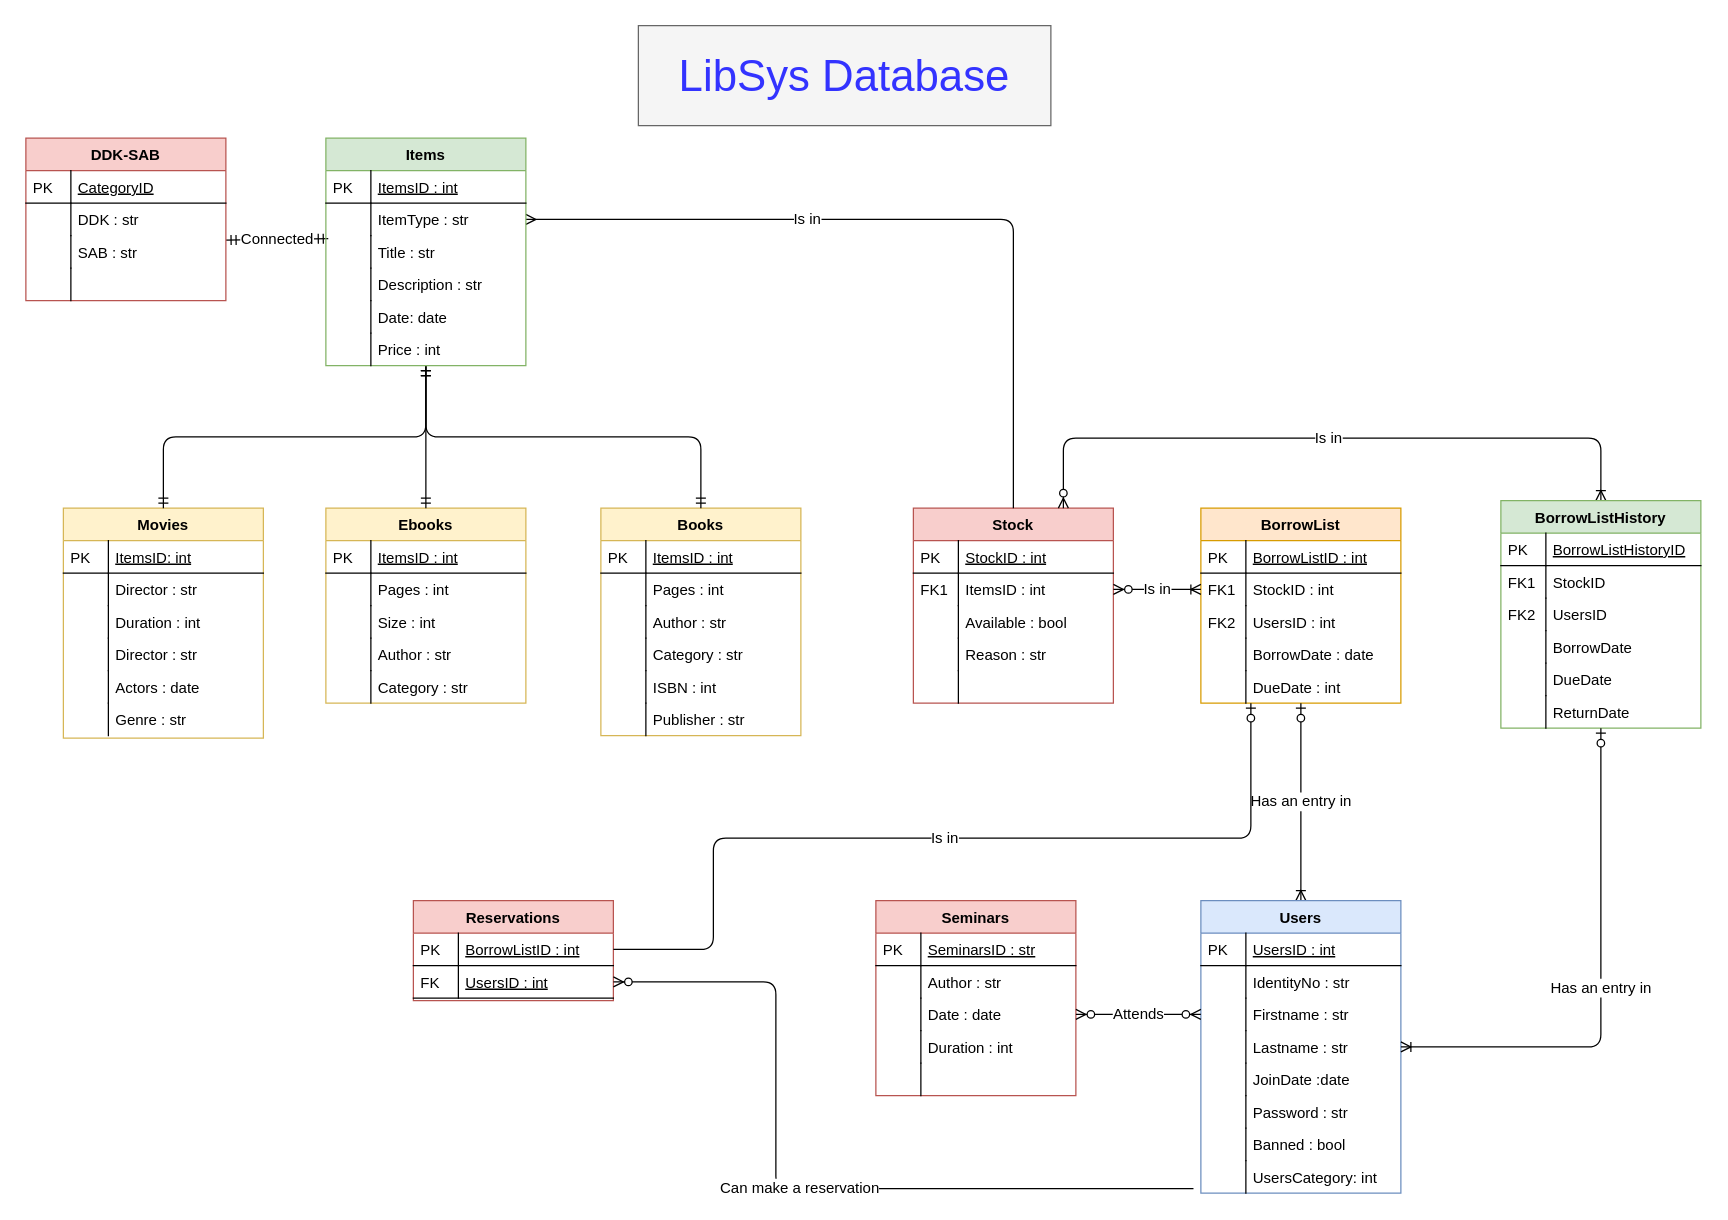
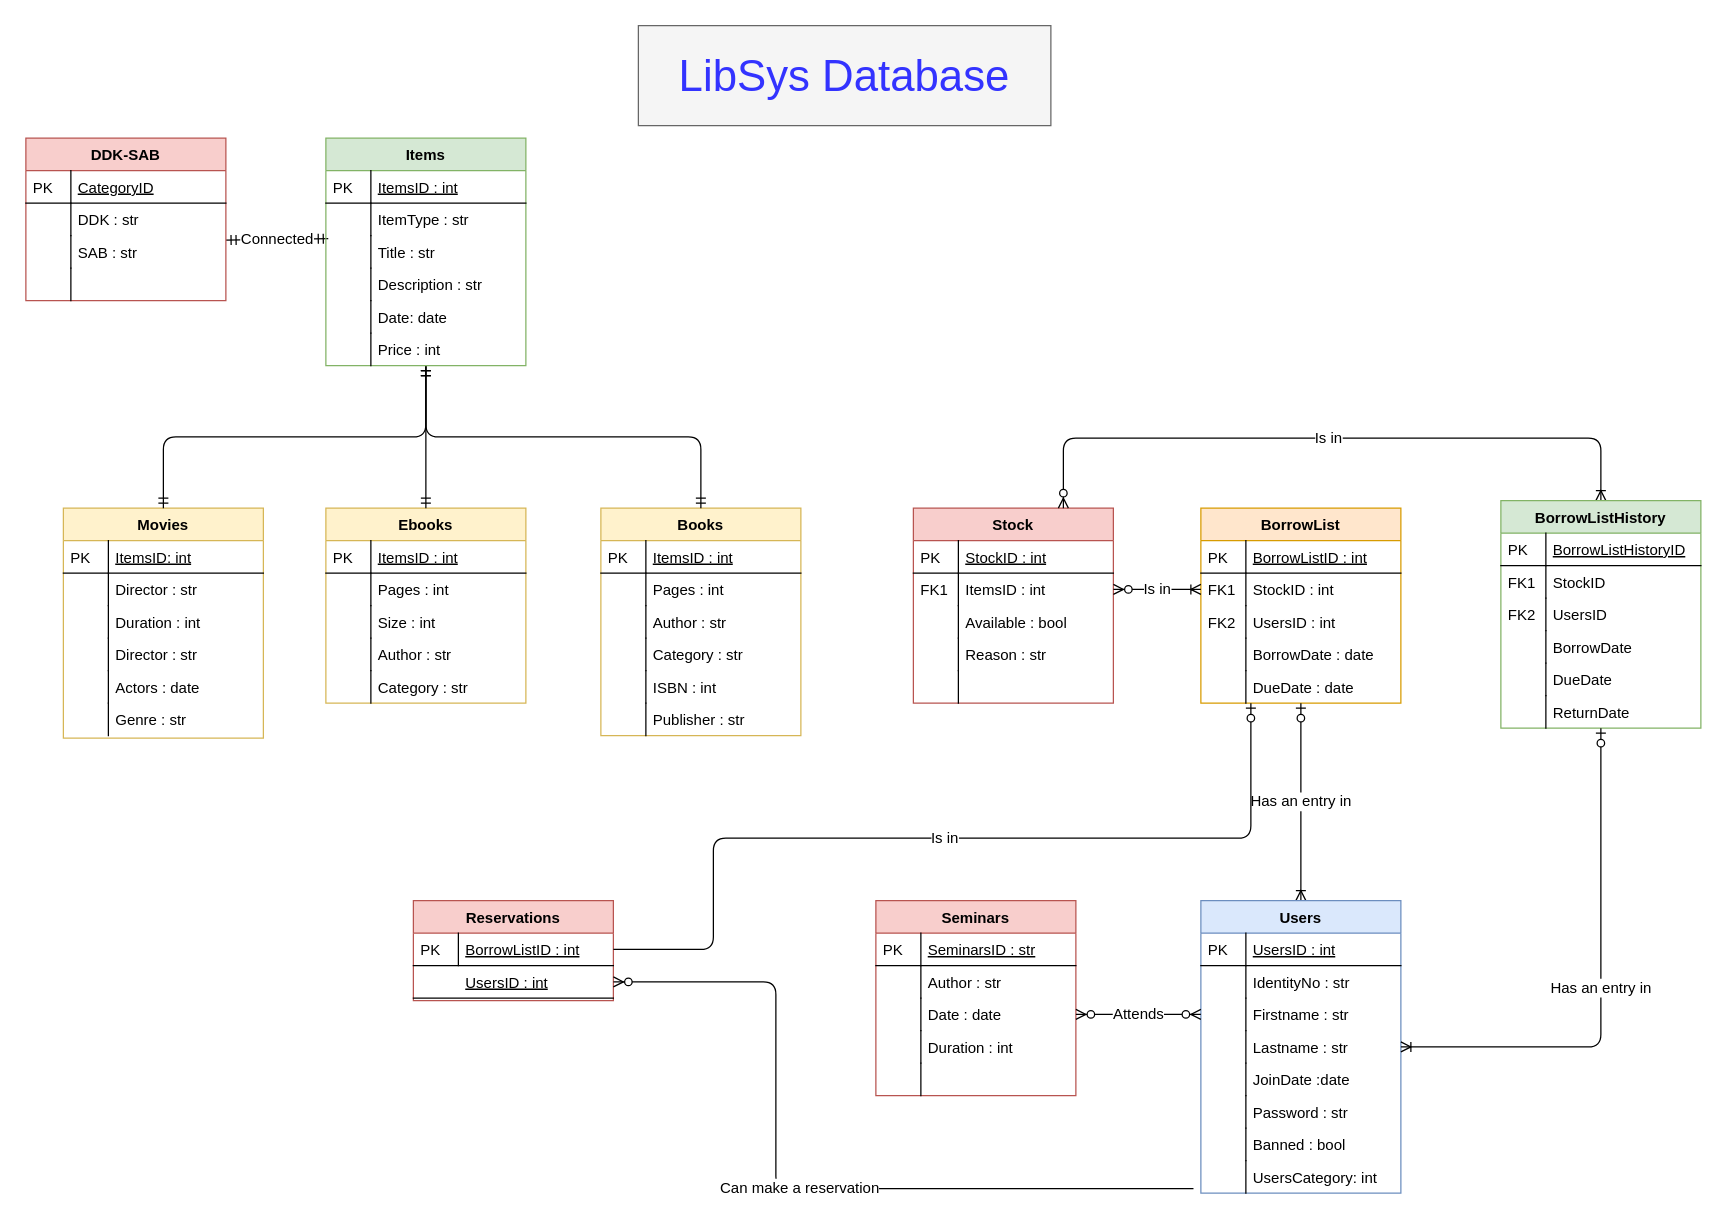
- <mxCell id="51" value="Is in" style="edgeStyle=orthogonalEdgeStyle;fontSize=12;html=1;endArrow=ERmany;exitX=0.5;exitY=0;exitDx=0;exitDy=0;entryX=1;entryY=0.5;entryDx=0;entryDy=0;" parent="1" source="28" target="121" edge="1"><mxGeometry x="0.274" width="100" height="100" relative="1" as="geometry"><mxPoint x="790" y="350" as="sourcePoint" /><mxPoint x="630" y="250" as="targetPoint" /><Array as="points"><mxPoint x="810" y="175" /></Array><mxPoint as="offset" /></mxGeometry></mxCell>
- <mxCell id="48" value="DueDate : int" style="shape=partialRectangle;top=0;left=0;right=0;bottom=0;align=left;verticalAlign=top;fillColor=none;spacingLeft=40;spacingRight=4;overflow=hidden;rotatable=0;points=[[0,0.5],[1,0.5]];portConstraint=eastwest;dropTarget=0;rounded=0;shadow=0;strokeWidth=1;" parent="39" vertex="1"><mxGeometry y="130" width="160" height="26" as="geometry" /></mxCell>
+ <mxCell id="48" value="DueDate : date" style="shape=partialRectangle;top=0;left=0;right=0;bottom=0;align=left;verticalAlign=top;fillColor=none;spacingLeft=40;spacingRight=4;overflow=hidden;rotatable=0;points=[[0,0.5],[1,0.5]];portConstraint=eastwest;dropTarget=0;rounded=0;shadow=0;strokeWidth=1;" parent="39" vertex="1"><mxGeometry y="130" width="160" height="26" as="geometry" /></mxCell>
- <mxCell id="116" value="FK" style="shape=partialRectangle;top=0;left=0;bottom=0;fillColor=none;align=left;verticalAlign=top;spacingLeft=4;spacingRight=4;overflow=hidden;rotatable=0;points=[];portConstraint=eastwest;part=1;" vertex="1" connectable="0" parent="115"><mxGeometry width="36" height="26" as="geometry" /></mxCell>
